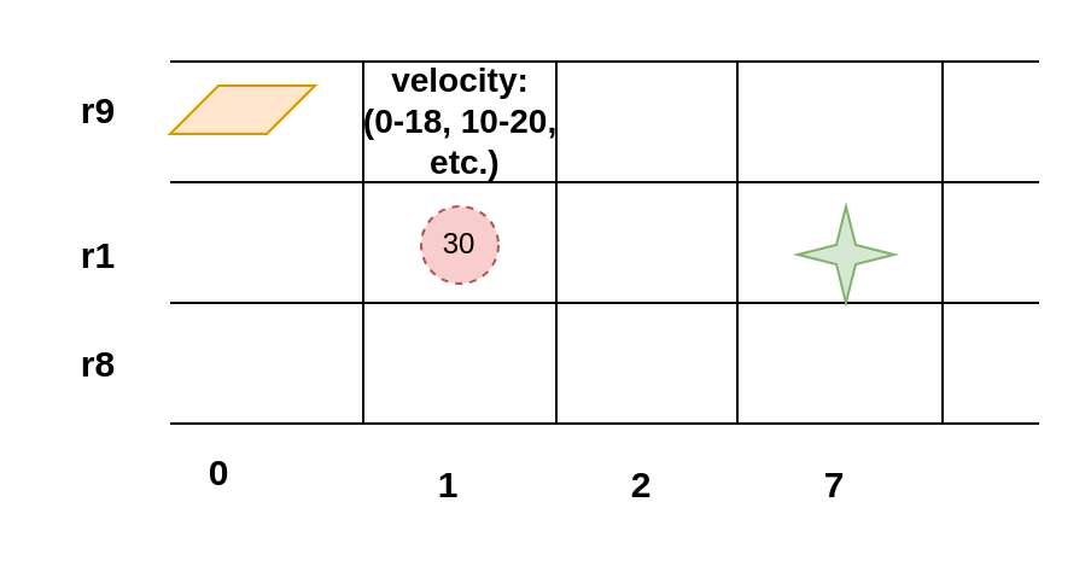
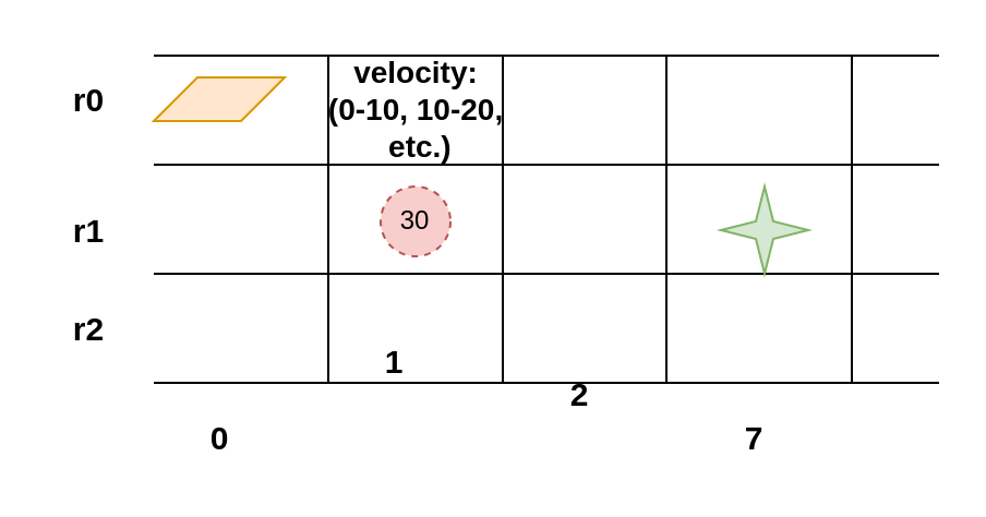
- <mxCell id="8" value="&lt;font&gt;&lt;b&gt;r9&lt;/b&gt;&lt;/font&gt;" style="text;html=1;align=center;verticalAlign=middle;resizable=0;points=[];autosize=1;strokeColor=none;fillColor=none;fontSize=15;" parent="1" vertex="1"><mxGeometry x="20" y="30" width="40" height="30" as="geometry" /></mxCell>
+ <mxCell id="8" value="&lt;font&gt;&lt;b&gt;r0&lt;/b&gt;&lt;/font&gt;" style="text;html=1;align=center;verticalAlign=middle;resizable=0;points=[];autosize=1;strokeColor=none;fillColor=none;fontSize=15;" parent="1" vertex="1"><mxGeometry x="20" y="30" width="40" height="30" as="geometry" /></mxCell>
- <mxCell id="19" value="&lt;font&gt;&lt;b&gt;velocity:&lt;/b&gt;&lt;/font&gt;&lt;div&gt;&lt;font&gt;&lt;b&gt;(0-18, 10-20,&lt;/b&gt;&lt;/font&gt;&lt;div&gt;&lt;font&gt;&lt;b&gt;&amp;nbsp;etc.)&lt;/b&gt;&lt;/font&gt;&lt;/div&gt;&lt;/div&gt;" style="text;html=1;align=center;verticalAlign=middle;resizable=0;points=[];autosize=1;strokeColor=none;fillColor=none;fontSize=14;" parent="1" vertex="1"><mxGeometry x="140" y="20" width="100" height="60" as="geometry" /></mxCell>
+ <mxCell id="19" value="&lt;font&gt;&lt;b&gt;velocity:&lt;/b&gt;&lt;/font&gt;&lt;div&gt;&lt;font&gt;&lt;b&gt;(0-10, 10-20,&lt;/b&gt;&lt;/font&gt;&lt;div&gt;&lt;font&gt;&lt;b&gt;&amp;nbsp;etc.)&lt;/b&gt;&lt;/font&gt;&lt;/div&gt;&lt;/div&gt;" style="text;html=1;align=center;verticalAlign=middle;resizable=0;points=[];autosize=1;strokeColor=none;fillColor=none;fontSize=14;" parent="1" vertex="1"><mxGeometry x="140" y="20" width="100" height="60" as="geometry" /></mxCell>
- <mxCell id="9" value="&lt;font&gt;&lt;b&gt;r8&lt;/b&gt;&lt;/font&gt;" style="text;html=1;align=center;verticalAlign=middle;resizable=0;points=[];autosize=1;strokeColor=none;fillColor=none;fontSize=15;" parent="1" vertex="1"><mxGeometry x="20" y="135" width="40" height="30" as="geometry" /></mxCell>
+ <mxCell id="9" value="&lt;font&gt;&lt;b&gt;r2&lt;/b&gt;&lt;/font&gt;" style="text;html=1;align=center;verticalAlign=middle;resizable=0;points=[];autosize=1;strokeColor=none;fillColor=none;fontSize=15;" parent="1" vertex="1"><mxGeometry x="20" y="135" width="40" height="30" as="geometry" /></mxCell>
- <mxCell id="15" value="&lt;b&gt;0&lt;/b&gt;" style="text;html=1;align=center;verticalAlign=middle;resizable=0;points=[];autosize=1;strokeColor=none;fillColor=none;fontSize=15;" parent="1" vertex="1"><mxGeometry x="75" y="180" width="30" height="30" as="geometry" /></mxCell>
+ <mxCell id="15" value="&lt;b&gt;0&lt;/b&gt;" style="text;html=1;align=center;verticalAlign=middle;resizable=0;points=[];autosize=1;strokeColor=none;fillColor=none;fontSize=15;" parent="1" vertex="1"><mxGeometry x="85" y="185" width="30" height="30" as="geometry" /></mxCell>
- <mxCell id="16" value="&lt;b&gt;1&lt;/b&gt;" style="text;html=1;align=center;verticalAlign=middle;resizable=0;points=[];autosize=1;strokeColor=none;fillColor=none;fontSize=15;" parent="1" vertex="1"><mxGeometry x="170" y="185" width="30" height="30" as="geometry" /></mxCell>
+ <mxCell id="16" value="&lt;b&gt;1&lt;/b&gt;" style="text;html=1;align=center;verticalAlign=middle;resizable=0;points=[];autosize=1;strokeColor=none;fillColor=none;fontSize=15;" parent="1" vertex="1"><mxGeometry x="165" y="150" width="30" height="30" as="geometry" /></mxCell>
- <mxCell id="17" value="&lt;b&gt;2&lt;/b&gt;" style="text;html=1;align=center;verticalAlign=middle;resizable=0;points=[];autosize=1;strokeColor=none;fillColor=none;fontSize=15;" parent="1" vertex="1"><mxGeometry x="250" y="185" width="30" height="30" as="geometry" /></mxCell>
+ <mxCell id="17" value="&lt;b&gt;2&lt;/b&gt;" style="text;html=1;align=center;verticalAlign=middle;resizable=0;points=[];autosize=1;strokeColor=none;fillColor=none;fontSize=15;" parent="1" vertex="1"><mxGeometry x="250" y="165" width="30" height="30" as="geometry" /></mxCell>
